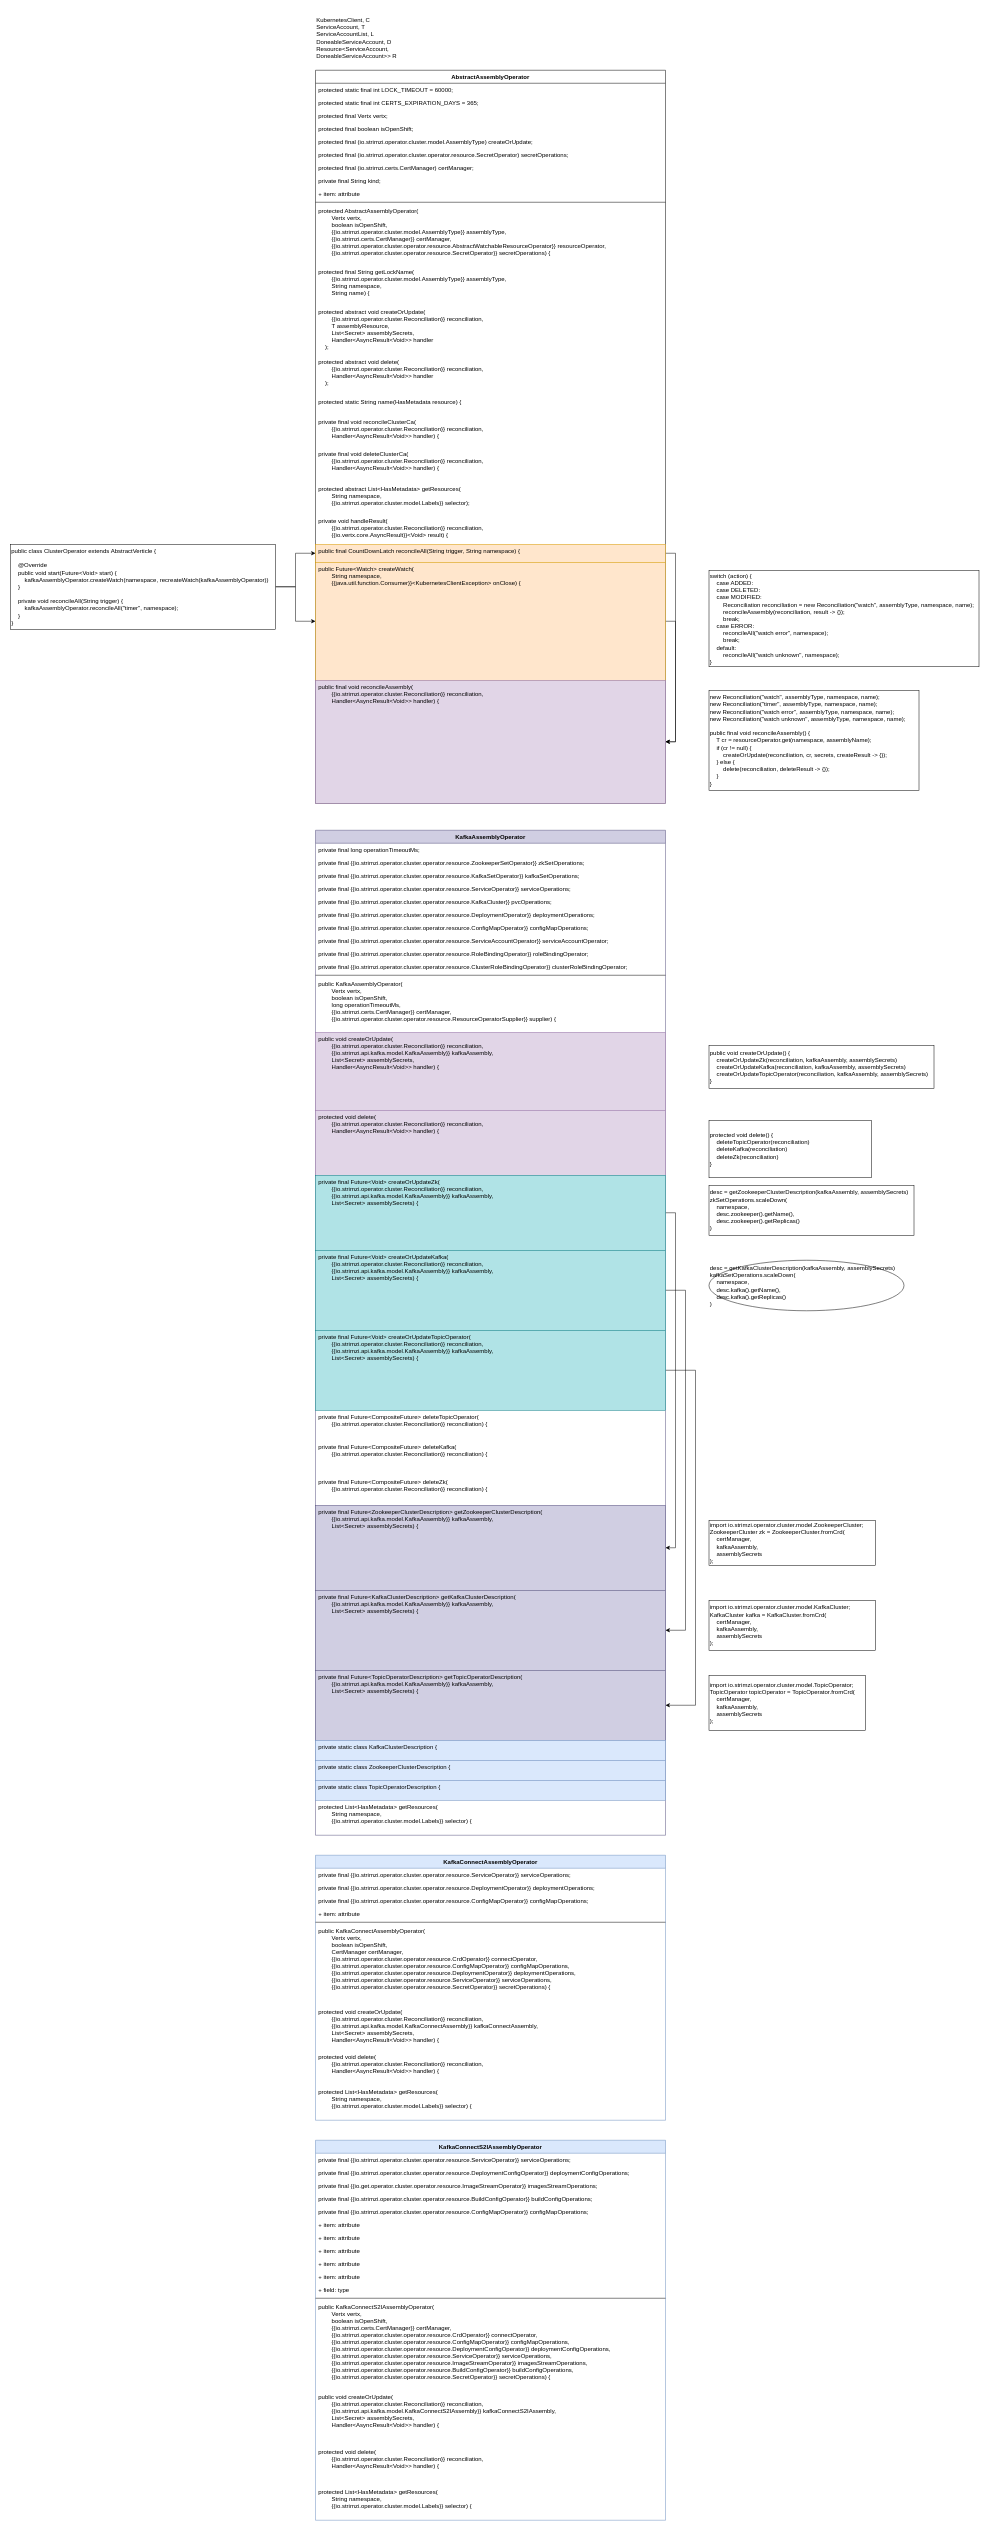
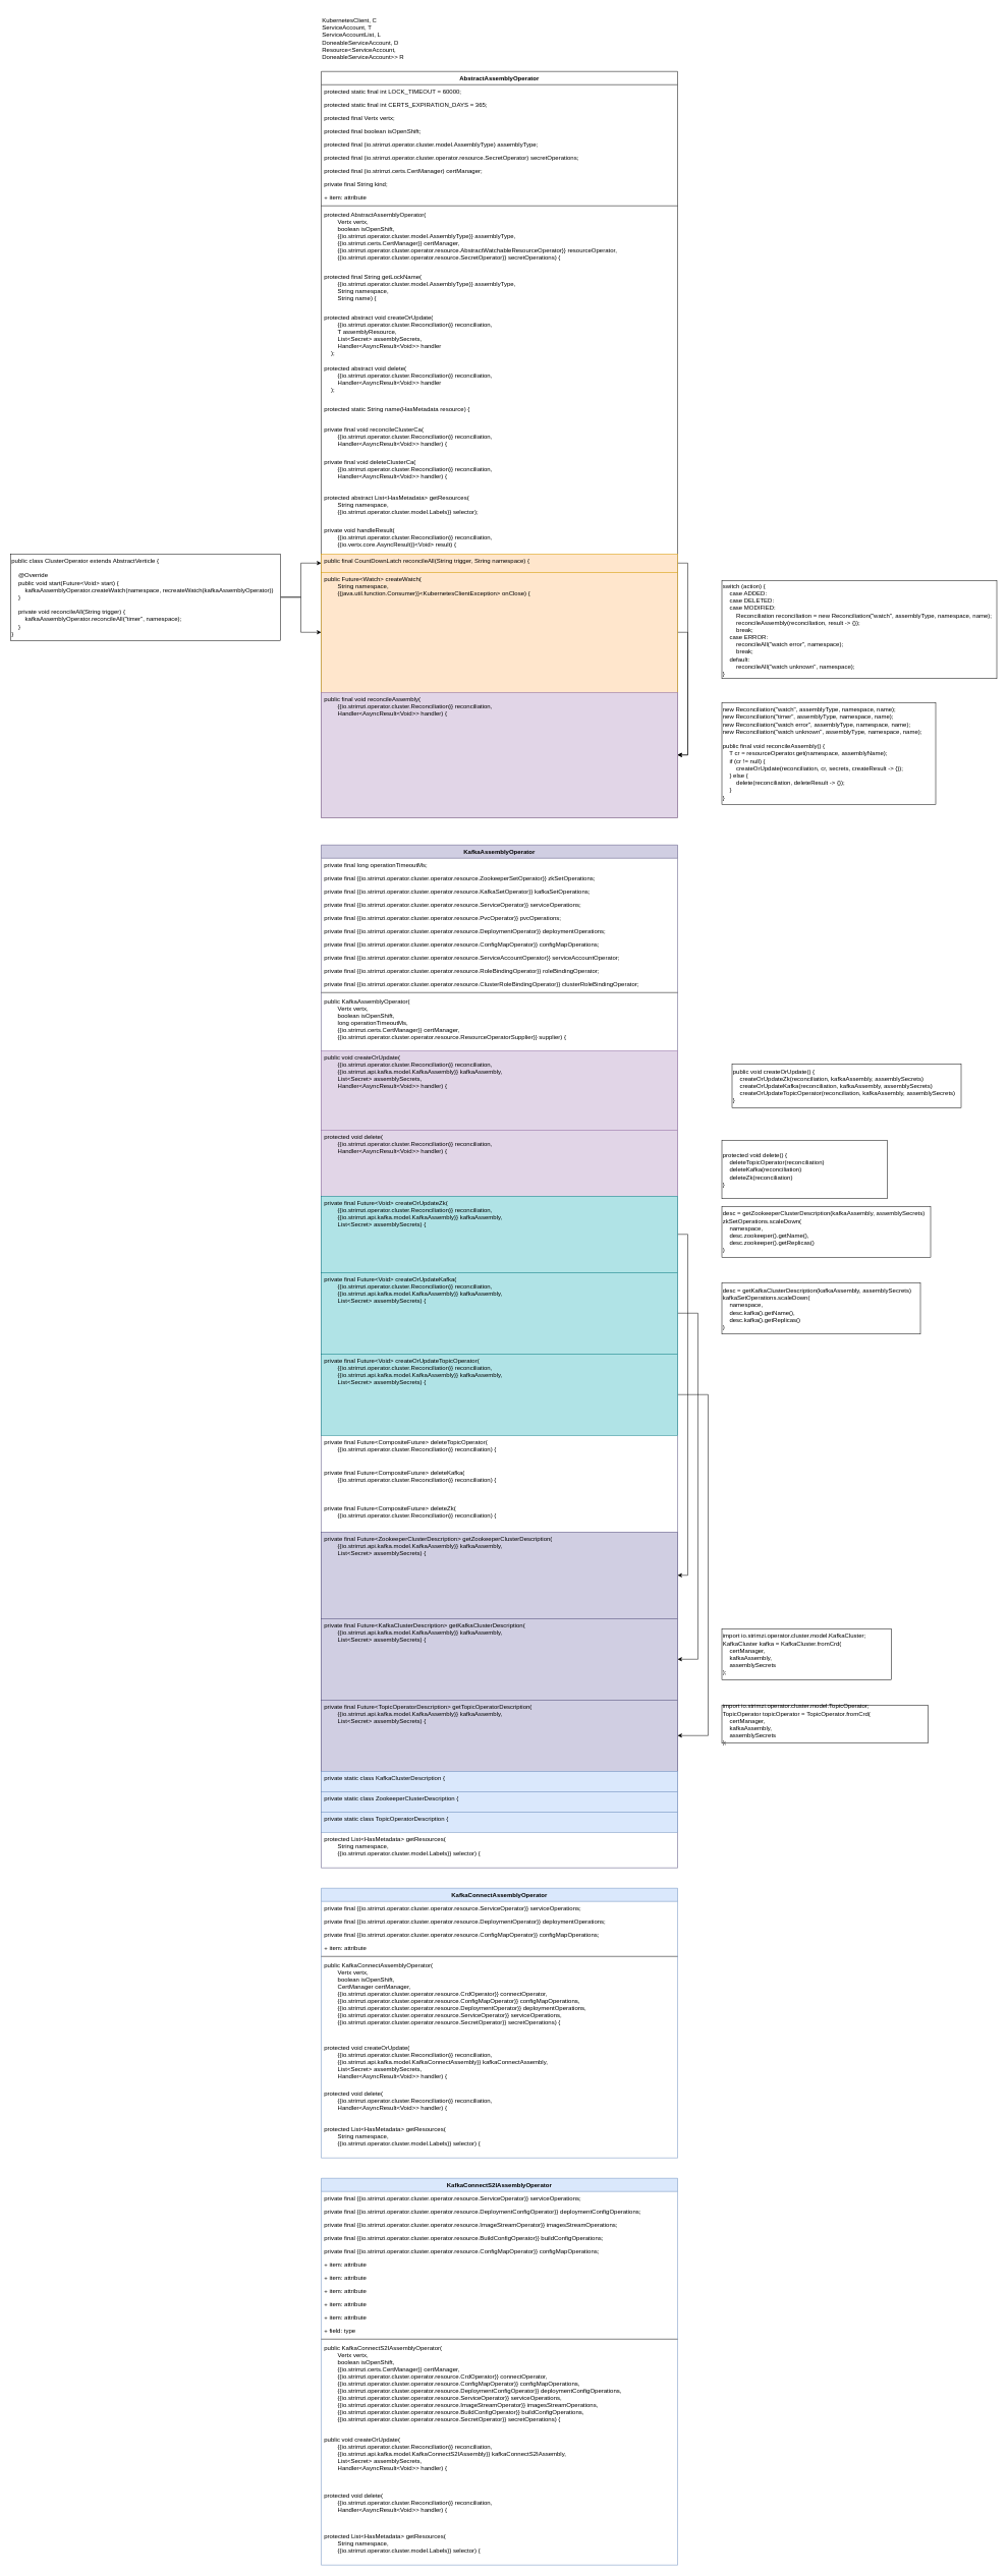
- <mxCell id="7" value="protected final (io.strimzi.operator.cluster.model.AssemblyType) createOrUpdate;" style="text;strokeColor=none;fillColor=none;align=left;verticalAlign=top;spacingLeft=4;spacingRight=4;overflow=hidden;rotatable=0;points=[[0,0.5],[1,0.5]];portConstraint=eastwest;" parent="2" vertex="1"><mxGeometry y="130" width="700" height="26" as="geometry" /></mxCell>
+ <mxCell id="7" value="protected final (io.strimzi.operator.cluster.model.AssemblyType) assemblyType;" style="text;strokeColor=none;fillColor=none;align=left;verticalAlign=top;spacingLeft=4;spacingRight=4;overflow=hidden;rotatable=0;points=[[0,0.5],[1,0.5]];portConstraint=eastwest;" parent="2" vertex="1"><mxGeometry y="130" width="700" height="26" as="geometry" /></mxCell>
- <mxCell id="33" value="private final {{io.strimzi.operator.cluster.operator.resource.KafkaCluster}} pvcOperations;" style="text;strokeColor=none;fillColor=none;align=left;verticalAlign=top;spacingLeft=4;spacingRight=4;overflow=hidden;rotatable=0;points=[[0,0.5],[1,0.5]];portConstraint=eastwest;" parent="28" vertex="1"><mxGeometry y="130" width="700" height="26" as="geometry" /></mxCell>
+ <mxCell id="33" value="private final {{io.strimzi.operator.cluster.operator.resource.PvcOperator}} pvcOperations;" style="text;strokeColor=none;fillColor=none;align=left;verticalAlign=top;spacingLeft=4;spacingRight=4;overflow=hidden;rotatable=0;points=[[0,0.5],[1,0.5]];portConstraint=eastwest;" parent="28" vertex="1"><mxGeometry y="130" width="700" height="26" as="geometry" /></mxCell>
- <mxCell id="91" value="&lt;div&gt;public void createOrUpdate() {&lt;/div&gt;&lt;div&gt;&amp;nbsp; &amp;nbsp; createOrUpdateZk(reconciliation, kafkaAssembly, assemblySecrets)&lt;/div&gt;&lt;div&gt;&amp;nbsp; &amp;nbsp; createOrUpdateKafka(reconciliation, kafkaAssembly, assemblySecrets)&lt;/div&gt;&lt;div&gt;&amp;nbsp; &amp;nbsp; createOrUpdateTopicOperator(reconciliation, kafkaAssembly, assemblySecrets)&lt;/div&gt;&lt;div&gt;}&lt;/div&gt;" style="rounded=0;whiteSpace=wrap;html=1;align=left;" vertex="1" parent="1"><mxGeometry x="1417" y="2090" width="450" height="86" as="geometry" /></mxCell>
+ <mxCell id="91" value="&lt;div&gt;public void createOrUpdate() {&lt;/div&gt;&lt;div&gt;&amp;nbsp; &amp;nbsp; createOrUpdateZk(reconciliation, kafkaAssembly, assemblySecrets)&lt;/div&gt;&lt;div&gt;&amp;nbsp; &amp;nbsp; createOrUpdateKafka(reconciliation, kafkaAssembly, assemblySecrets)&lt;/div&gt;&lt;div&gt;&amp;nbsp; &amp;nbsp; createOrUpdateTopicOperator(reconciliation, kafkaAssembly, assemblySecrets)&lt;/div&gt;&lt;div&gt;}&lt;/div&gt;" style="rounded=0;whiteSpace=wrap;html=1;align=left;" vertex="1" parent="1"><mxGeometry x="1437" y="2090" width="450" height="86" as="geometry" /></mxCell>
- <mxCell id="94" value="&lt;div&gt;desc = getKafkaClusterDescription(kafkaAssembly, assemblySecrets)&lt;/div&gt;&lt;div&gt;kafkaSetOperations.scaleDown(&lt;/div&gt;&lt;div&gt;&amp;nbsp; &amp;nbsp; namespace,&lt;/div&gt;&lt;div&gt;&amp;nbsp; &amp;nbsp; desc.kafka().getName(),&lt;/div&gt;&lt;div&gt;&amp;nbsp; &amp;nbsp; desc.kafka().getReplicas()&lt;/div&gt;&lt;div&gt;)&lt;/div&gt;" style="ellipse;whiteSpace=wrap;html=1;align=left;" vertex="1" parent="1"><mxGeometry x="1417" y="2520" width="390" height="101" as="geometry" /></mxCell>
+ <mxCell id="94" value="&lt;div&gt;desc = getKafkaClusterDescription(kafkaAssembly, assemblySecrets)&lt;/div&gt;&lt;div&gt;kafkaSetOperations.scaleDown(&lt;/div&gt;&lt;div&gt;&amp;nbsp; &amp;nbsp; namespace,&lt;/div&gt;&lt;div&gt;&amp;nbsp; &amp;nbsp; desc.kafka().getName(),&lt;/div&gt;&lt;div&gt;&amp;nbsp; &amp;nbsp; desc.kafka().getReplicas()&lt;/div&gt;&lt;div&gt;)&lt;/div&gt;" style="rounded=0;whiteSpace=wrap;html=1;align=left;" vertex="1" parent="1"><mxGeometry x="1417" y="2520" width="390" height="101" as="geometry" /></mxCell>
- <mxCell id="95" value="&lt;div&gt;import io.strimzi.operator.cluster.model.ZookeeperCluster;&lt;/div&gt;&lt;div&gt;ZookeeperCluster zk = ZookeeperCluster.fromCrd(&lt;/div&gt;&lt;div&gt;&amp;nbsp; &amp;nbsp; certManager,&lt;/div&gt;&lt;div&gt;&amp;nbsp; &amp;nbsp; kafkaAssembly,&lt;/div&gt;&lt;div&gt;&amp;nbsp; &amp;nbsp; assemblySecrets&lt;/div&gt;&lt;div&gt;);&lt;/div&gt;" style="rounded=0;whiteSpace=wrap;html=1;align=left;" vertex="1" parent="1"><mxGeometry x="1417" y="3040" width="333" height="90" as="geometry" /></mxCell>
- <mxCell id="97" value="&lt;div&gt;import io.strimzi.operator.cluster.model.TopicOperator;&lt;/div&gt;&lt;div&gt;TopicOperator topicOperator = TopicOperator.fromCrd(&lt;/div&gt;&lt;div&gt;&amp;nbsp; &amp;nbsp; certManager,&lt;/div&gt;&lt;div&gt;&amp;nbsp; &amp;nbsp; kafkaAssembly,&lt;/div&gt;&lt;div&gt;&amp;nbsp; &amp;nbsp; assemblySecrets&lt;/div&gt;&lt;div&gt;);&lt;/div&gt;" style="rounded=0;whiteSpace=wrap;html=1;align=left;" vertex="1" parent="1"><mxGeometry x="1417" y="3350" width="313" height="110" as="geometry" /></mxCell>
+ <mxCell id="97" value="&lt;div&gt;import io.strimzi.operator.cluster.model.TopicOperator;&lt;/div&gt;&lt;div&gt;TopicOperator topicOperator = TopicOperator.fromCrd(&lt;/div&gt;&lt;div&gt;&amp;nbsp; &amp;nbsp; certManager,&lt;/div&gt;&lt;div&gt;&amp;nbsp; &amp;nbsp; kafkaAssembly,&lt;/div&gt;&lt;div&gt;&amp;nbsp; &amp;nbsp; assemblySecrets&lt;/div&gt;&lt;div&gt;);&lt;/div&gt;" style="rounded=0;whiteSpace=wrap;html=1;align=left;" vertex="1" parent="1"><mxGeometry x="1417" y="3350" width="405" height="75" as="geometry" /></mxCell>
- <mxCell id="72" value="private final {{io.get.operator.cluster.operator.resource.ImageStreamOperator}} imagesStreamOperations;" style="text;strokeColor=none;fillColor=none;align=left;verticalAlign=top;spacingLeft=4;spacingRight=4;overflow=hidden;rotatable=0;points=[[0,0.5],[1,0.5]];portConstraint=eastwest;" parent="69" vertex="1"><mxGeometry y="78" width="700" height="26" as="geometry" /></mxCell>
+ <mxCell id="72" value="private final {{io.strimzi.operator.cluster.operator.resource.ImageStreamOperator}} imagesStreamOperations;" style="text;strokeColor=none;fillColor=none;align=left;verticalAlign=top;spacingLeft=4;spacingRight=4;overflow=hidden;rotatable=0;points=[[0,0.5],[1,0.5]];portConstraint=eastwest;" parent="69" vertex="1"><mxGeometry y="78" width="700" height="26" as="geometry" /></mxCell>
